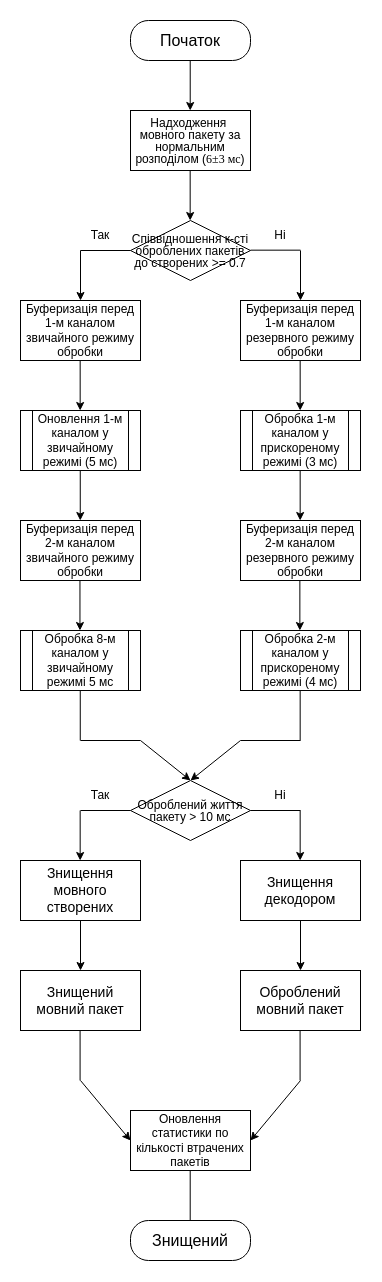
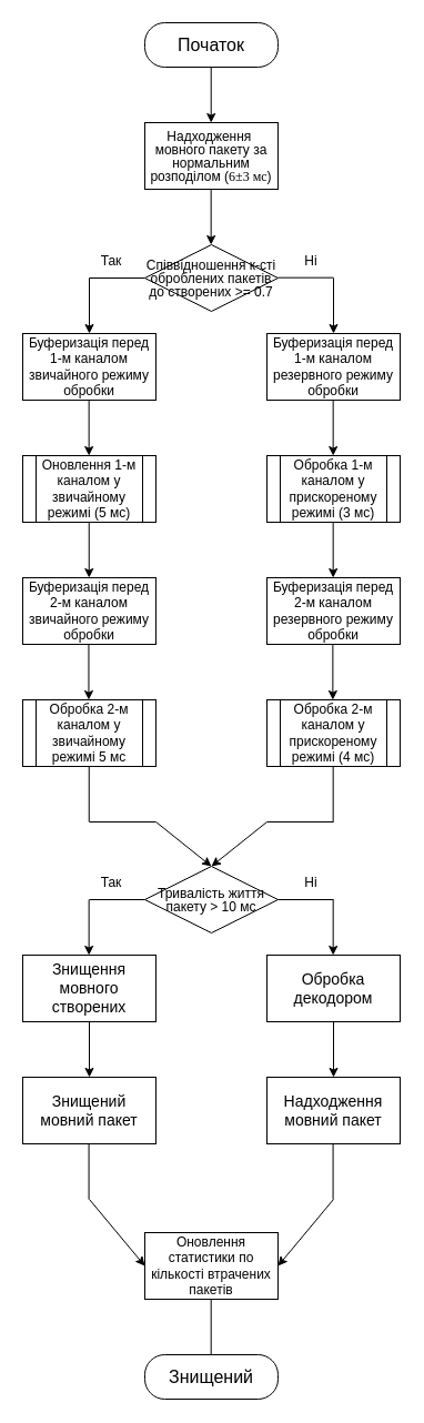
- <mxCell id="8" value="&lt;font&gt;Обробка 8-м каналом у звичайному режимі 5 мс&lt;br&gt;&lt;/font&gt;" style="shape=process;whiteSpace=wrap;html=1;backgroundOutline=1;fillColor=none;" vertex="1" parent="1"><mxGeometry x="20" y="630" width="120" height="60" as="geometry" /></mxCell>
+ <mxCell id="8" value="&lt;font&gt;Обробка 2-м каналом у звичайному режимі 5 мс&lt;br&gt;&lt;/font&gt;" style="shape=process;whiteSpace=wrap;html=1;backgroundOutline=1;fillColor=none;" vertex="1" parent="1"><mxGeometry x="20" y="630" width="120" height="60" as="geometry" /></mxCell>
- <mxCell id="25" value="&lt;div style=&quot;line-height: 100%;&quot;&gt;Оброблений життя пакету &amp;gt; 10 мс&lt;br&gt;&lt;/div&gt;" style="text;html=1;align=center;verticalAlign=middle;whiteSpace=wrap;rounded=0;" vertex="1" parent="1"><mxGeometry x="130" y="780" width="120" height="60" as="geometry" /></mxCell>
+ <mxCell id="25" value="&lt;div style=&quot;line-height: 100%;&quot;&gt;Тривалість життя пакету &amp;gt; 10 мс&lt;br&gt;&lt;/div&gt;" style="text;html=1;align=center;verticalAlign=middle;whiteSpace=wrap;rounded=0;" vertex="1" parent="1"><mxGeometry x="130" y="780" width="120" height="60" as="geometry" /></mxCell>
- <mxCell id="43" value="&lt;font style=&quot;font-size: 14px;&quot;&gt;Знищення&lt;/font&gt;&lt;div&gt;&lt;font style=&quot;font-size: 14px;&quot;&gt;декодором&lt;/font&gt;&lt;/div&gt;" style="rounded=0;whiteSpace=wrap;html=1;fillColor=none;" vertex="1" parent="1"><mxGeometry x="240" y="860" width="120" height="60" as="geometry" /></mxCell>
+ <mxCell id="43" value="&lt;font style=&quot;font-size: 14px;&quot;&gt;Обробка&lt;/font&gt;&lt;div&gt;&lt;font style=&quot;font-size: 14px;&quot;&gt;декодором&lt;/font&gt;&lt;/div&gt;" style="rounded=0;whiteSpace=wrap;html=1;fillColor=none;" vertex="1" parent="1"><mxGeometry x="240" y="860" width="120" height="60" as="geometry" /></mxCell>
- <mxCell id="45" value="&lt;font style=&quot;font-size: 14px;&quot;&gt;Оброблений мовний пакет&lt;/font&gt;" style="rounded=0;whiteSpace=wrap;html=1;fillColor=none;" vertex="1" parent="1"><mxGeometry x="240" y="970" width="120" height="60" as="geometry" /></mxCell>
+ <mxCell id="45" value="&lt;font style=&quot;font-size: 14px;&quot;&gt;Надходження мовний пакет&lt;/font&gt;" style="rounded=0;whiteSpace=wrap;html=1;fillColor=none;" vertex="1" parent="1"><mxGeometry x="240" y="970" width="120" height="60" as="geometry" /></mxCell>
